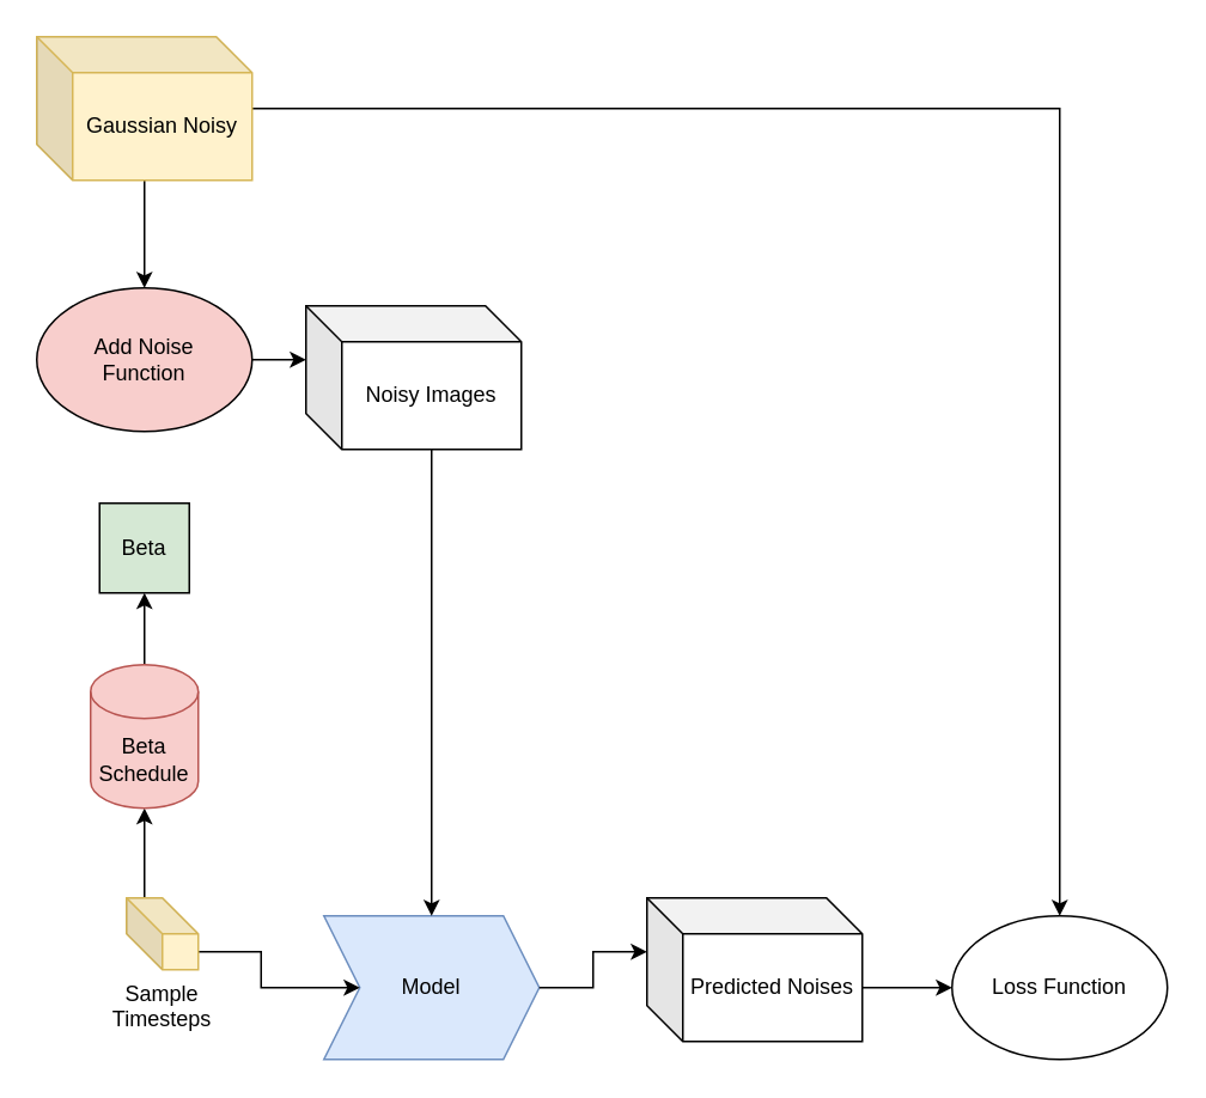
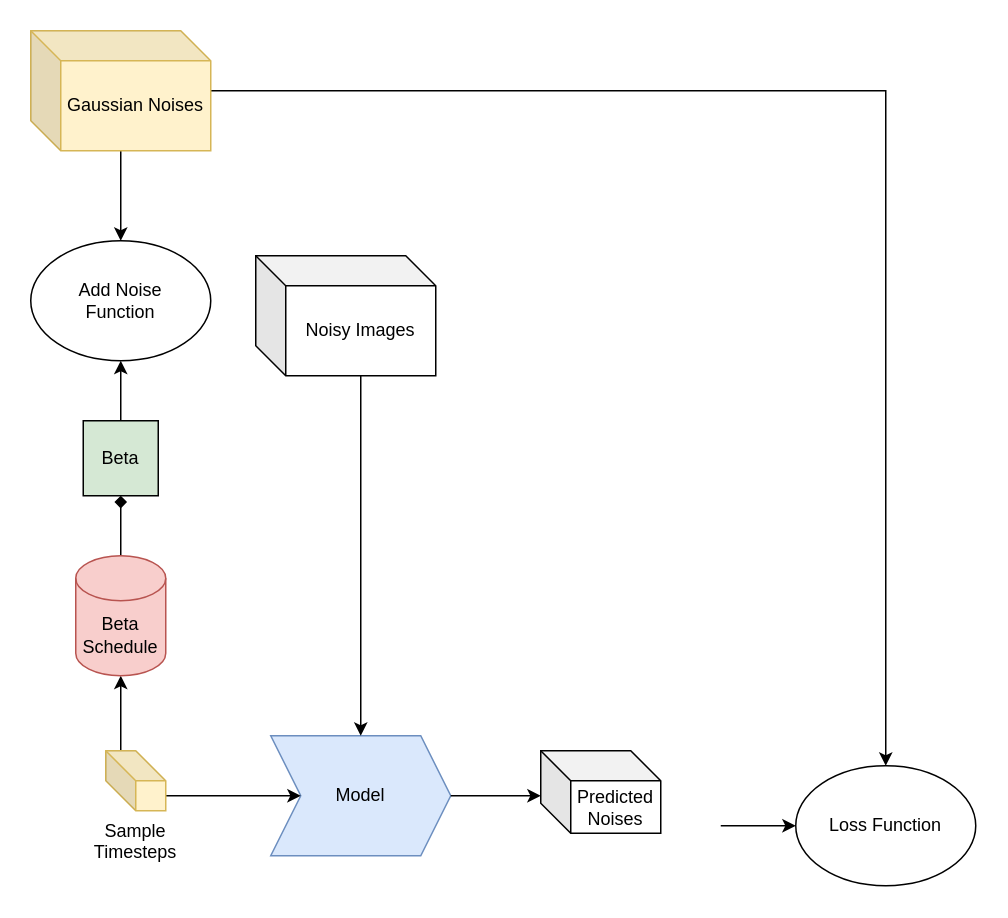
- <mxCell id="10" value="Gaussian Noisy" style="shape=cube;whiteSpace=wrap;html=1;boundedLbl=1;backgroundOutline=1;darkOpacity=0.05;darkOpacity2=0.1;fillColor=#fff2cc;strokeColor=#d6b656;" vertex="1" parent="1"><mxGeometry x="20" y="20" width="120" height="80" as="geometry" /></mxCell>
+ <mxCell id="10" value="Gaussian Noises" style="shape=cube;whiteSpace=wrap;html=1;boundedLbl=1;backgroundOutline=1;darkOpacity=0.05;darkOpacity2=0.1;fillColor=#fff2cc;strokeColor=#d6b656;" vertex="1" parent="1"><mxGeometry x="20" y="20" width="120" height="80" as="geometry" /></mxCell>
- <mxCell id="17" value="Add Noise&lt;br&gt;Function" style="ellipse;whiteSpace=wrap;html=1;fillColor=#f8cecc;" vertex="1" parent="1"><mxGeometry x="20" y="160" width="120" height="80" as="geometry" /></mxCell>
+ <mxCell id="17" value="Add Noise&lt;br&gt;Function" style="ellipse;whiteSpace=wrap;html=1;" vertex="1" parent="1"><mxGeometry x="20" y="160" width="120" height="80" as="geometry" /></mxCell>
- <mxCell id="18" style="edgeStyle=orthogonalEdgeStyle;rounded=0;orthogonalLoop=1;jettySize=auto;html=1;exitX=1;exitY=0.5;exitDx=0;exitDy=0;entryX=0;entryY=0;entryDx=0;entryDy=30;entryPerimeter=0;" edge="1" parent="1" source="17" target="7"><mxGeometry relative="1" as="geometry" /></mxCell>
+ <mxCell id="15" style="edgeStyle=orthogonalEdgeStyle;rounded=0;orthogonalLoop=1;jettySize=auto;html=1;entryX=0.5;entryY=1;entryDx=0;entryDy=0;" edge="1" parent="1" source="16" target="17"><mxGeometry relative="1" as="geometry" /></mxCell>
- <mxCell id="19" style="edgeStyle=orthogonalEdgeStyle;rounded=0;orthogonalLoop=1;jettySize=auto;html=1;entryX=0.5;entryY=1;entryDx=0;entryDy=0;" edge="1" parent="1" source="20" target="16"><mxGeometry relative="1" as="geometry" /></mxCell>
+ <mxCell id="19" style="edgeStyle=orthogonalEdgeStyle;rounded=0;orthogonalLoop=1;jettySize=auto;html=1;entryX=0.5;entryY=1;entryDx=0;entryDy=0;endArrow=diamond;" edge="1" parent="1" source="20" target="16"><mxGeometry relative="1" as="geometry" /></mxCell>
- <mxCell id="12" value="Predicted Noises" style="shape=cube;whiteSpace=wrap;html=1;boundedLbl=1;backgroundOutline=1;darkOpacity=0.05;darkOpacity2=0.1;" vertex="1" parent="1"><mxGeometry x="360" y="500" width="120" height="80" as="geometry" /></mxCell>
+ <mxCell id="12" value="Predicted Noises" style="shape=cube;whiteSpace=wrap;html=1;boundedLbl=1;backgroundOutline=1;darkOpacity=0.05;darkOpacity2=0.1;" vertex="1" parent="1"><mxGeometry x="360" y="500" width="80" height="55" as="geometry" /></mxCell>
- <mxCell id="2" value="Model" style="shape=step;perimeter=stepPerimeter;whiteSpace=wrap;html=1;fixedSize=1;labelBackgroundColor=none;fillColor=#dae8fc;strokeColor=#6c8ebf;" vertex="1" parent="1"><mxGeometry x="180" y="510" width="120" height="80" as="geometry" /></mxCell>
+ <mxCell id="2" value="Model" style="shape=step;perimeter=stepPerimeter;whiteSpace=wrap;html=1;fixedSize=1;labelBackgroundColor=none;fillColor=#dae8fc;strokeColor=#6c8ebf;" vertex="1" parent="1"><mxGeometry x="180" y="490" width="120" height="80" as="geometry" /></mxCell>
